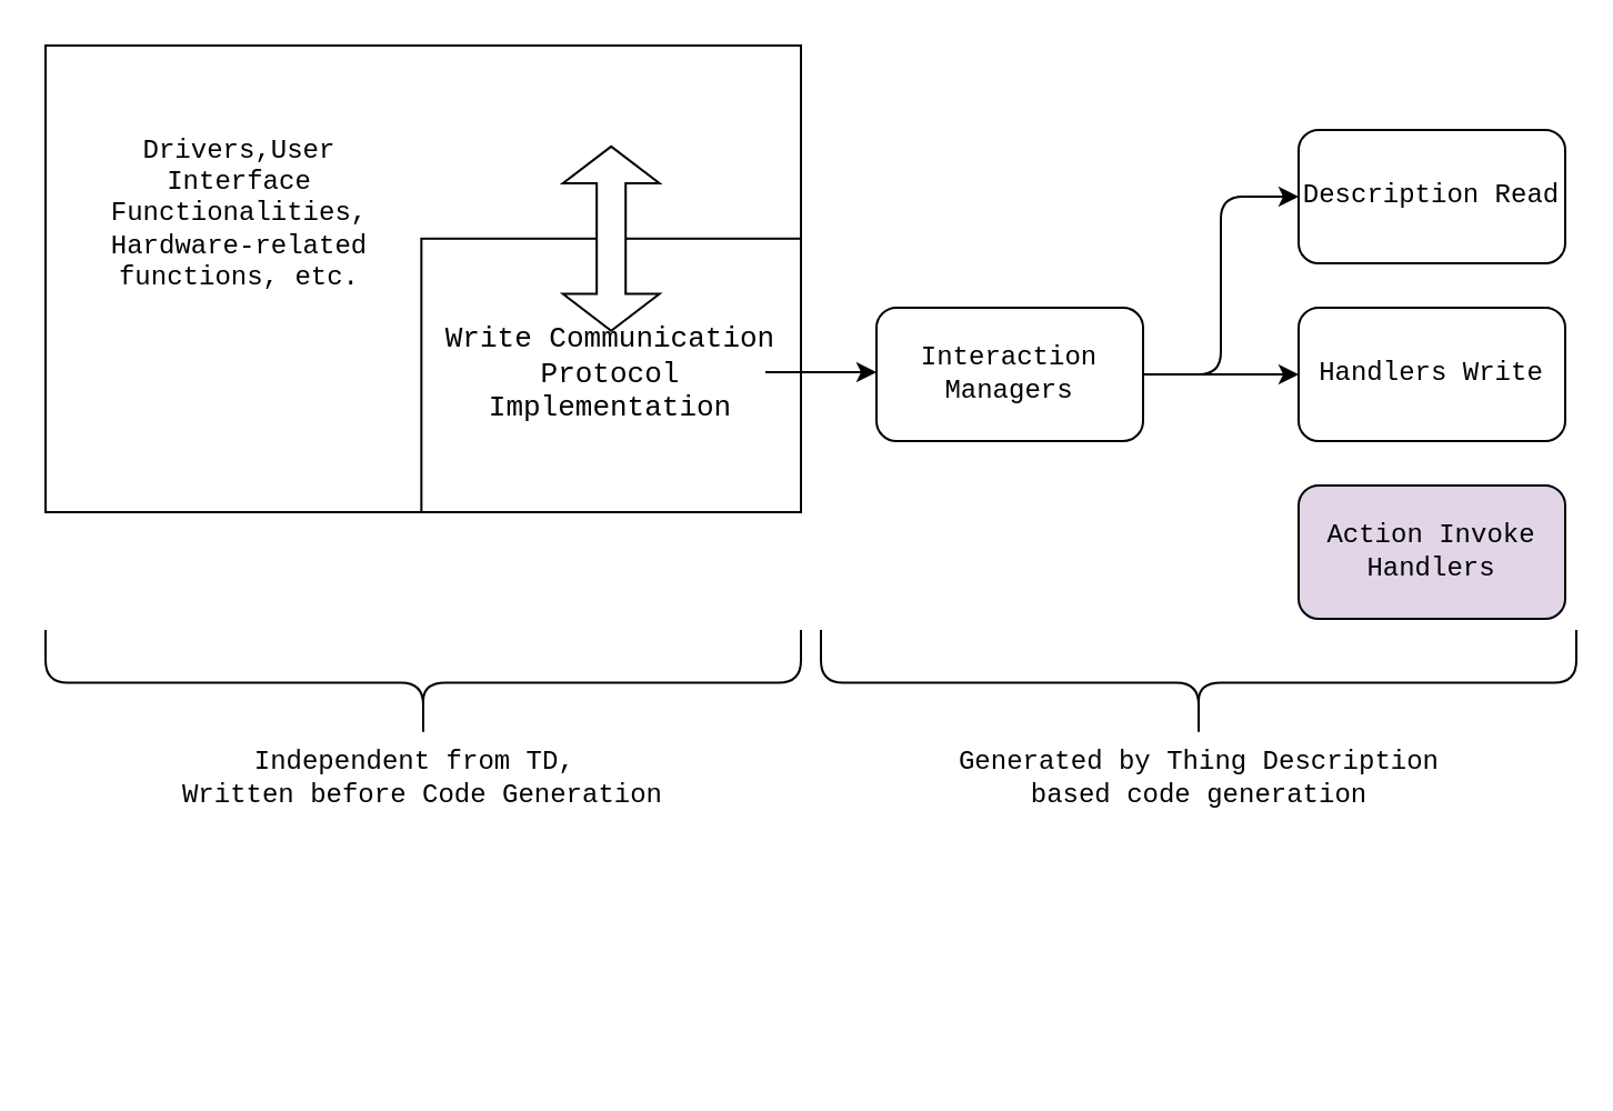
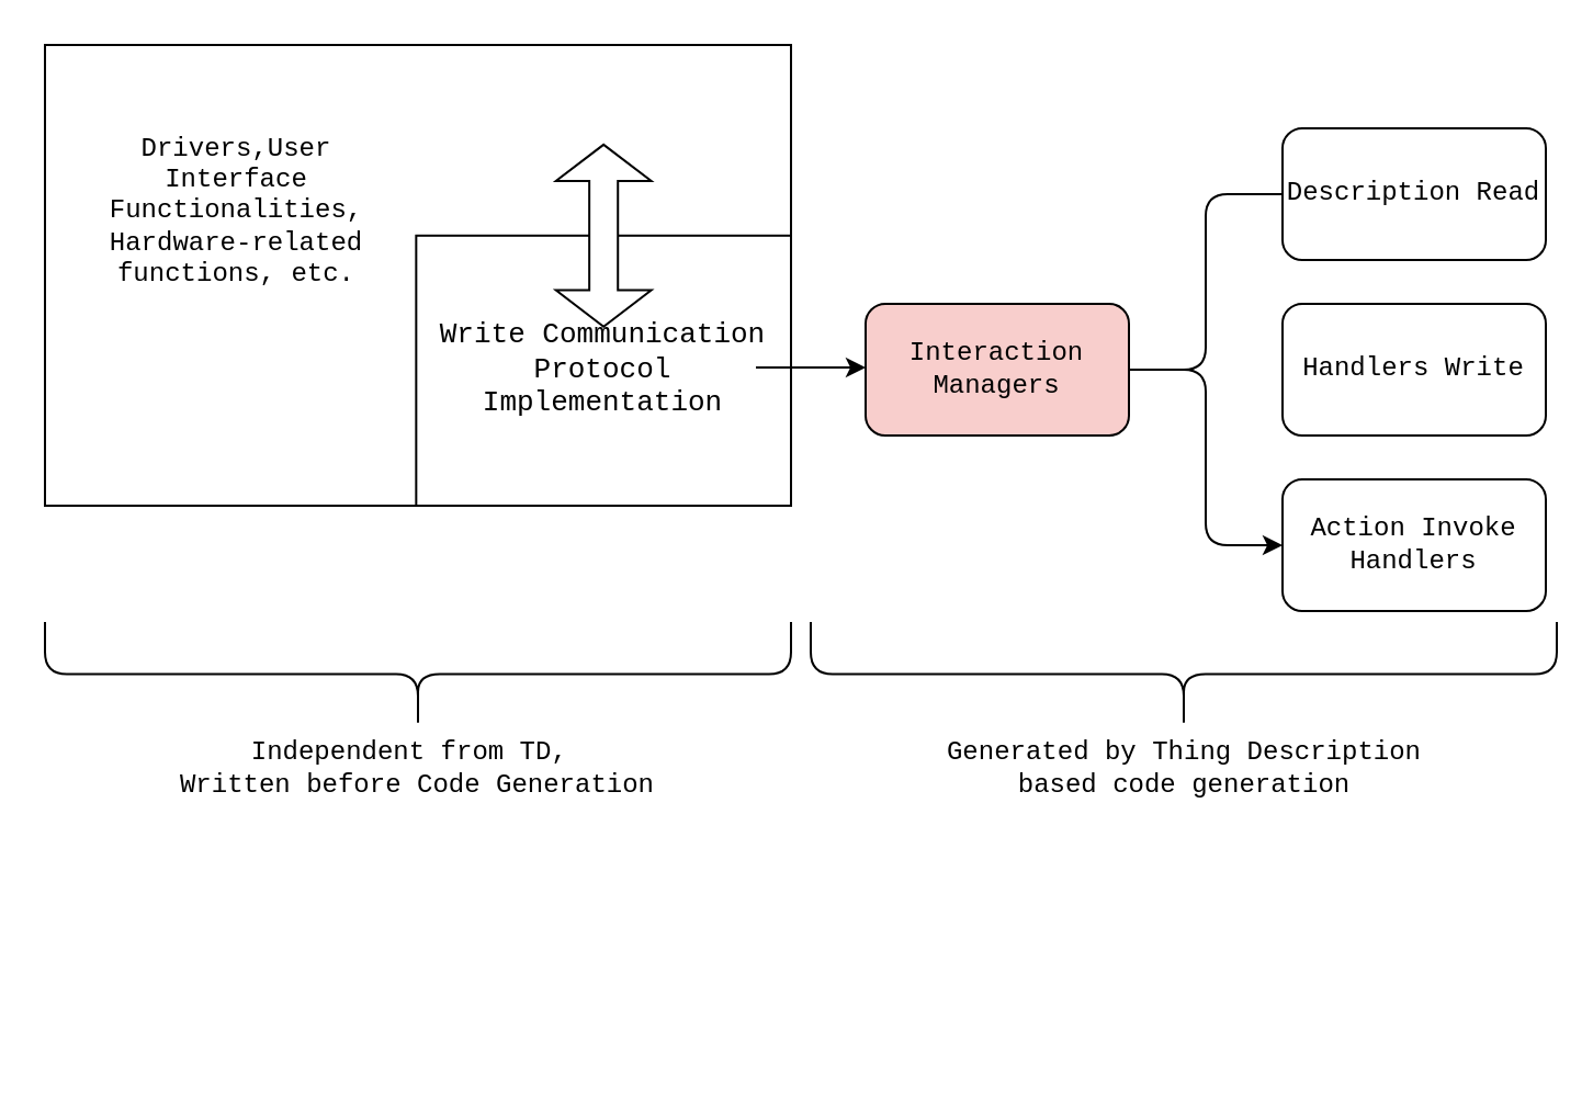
- <mxCell id="11" value="" style="edgeStyle=elbowEdgeStyle;elbow=horizontal;endArrow=classic;html=1;strokeColor=#000000;strokeWidth=1;fontFamily=Courier New;fontSize=12;fontColor=#000000;entryX=0;entryY=0.5;exitX=1;exitY=0.5;" edge="1" parent="1" source="7" target="10"><mxGeometry width="50" height="50" relative="1" as="geometry"><mxPoint x="544" y="138" as="sourcePoint" /><mxPoint x="594" y="88" as="targetPoint" /></mxGeometry></mxCell>
+ <mxCell id="11" value="" style="edgeStyle=elbowEdgeStyle;elbow=horizontal;endArrow=none;html=1;strokeColor=#000000;strokeWidth=1;fontFamily=Courier New;fontSize=12;fontColor=#000000;entryX=0;entryY=0.5;exitX=1;exitY=0.5;" edge="1" parent="1" source="7" target="10"><mxGeometry width="50" height="50" relative="1" as="geometry"><mxPoint x="544" y="138" as="sourcePoint" /><mxPoint x="594" y="88" as="targetPoint" /></mxGeometry></mxCell>
- <mxCell id="7" value="Interaction Managers" style="rounded=1;whiteSpace=wrap;html=1;strokeColor=#000000;strokeWidth=1;fillColor=#ffffff;fontFamily=Courier New;fontSize=12;fontColor=#000000;align=center;" vertex="1" parent="1"><mxGeometry x="394" y="138" width="120" height="60" as="geometry" /></mxCell>
+ <mxCell id="7" value="Interaction Managers" style="rounded=1;whiteSpace=wrap;html=1;strokeColor=#000000;strokeWidth=1;fillColor=#f8cecc;fontFamily=Courier New;fontSize=12;fontColor=#000000;align=center;" vertex="1" parent="1"><mxGeometry x="394" y="138" width="120" height="60" as="geometry" /></mxCell>
- <mxCell id="13" value="" style="endArrow=classic;html=1;strokeColor=#000000;strokeWidth=1;fontFamily=Courier New;fontSize=12;fontColor=#000000;entryX=0;entryY=0.5;exitX=1;exitY=0.5;" edge="1" parent="1" source="7" target="8"><mxGeometry width="50" height="50" relative="1" as="geometry"><mxPoint x="454" y="318" as="sourcePoint" /><mxPoint x="504" y="268" as="targetPoint" /></mxGeometry></mxCell>
+ <mxCell id="12" value="" style="edgeStyle=elbowEdgeStyle;elbow=horizontal;endArrow=classic;html=1;strokeColor=#000000;strokeWidth=1;fontFamily=Courier New;fontSize=12;fontColor=#000000;entryX=0;entryY=0.5;exitX=1;exitY=0.5;" edge="1" parent="1" source="7" target="9"><mxGeometry width="50" height="50" relative="1" as="geometry"><mxPoint x="594" y="288" as="sourcePoint" /><mxPoint x="644" y="238" as="targetPoint" /></mxGeometry></mxCell>
- <mxCell id="9" value="Action Invoke Handlers" style="rounded=1;whiteSpace=wrap;html=1;strokeColor=#000000;strokeWidth=1;fillColor=#e1d5e7;fontFamily=Courier New;fontSize=12;fontColor=#000000;align=center;" vertex="1" parent="1"><mxGeometry x="584" y="218" width="120" height="60" as="geometry" /></mxCell>
+ <mxCell id="9" value="Action Invoke Handlers" style="rounded=1;whiteSpace=wrap;html=1;strokeColor=#000000;strokeWidth=1;fillColor=#ffffff;fontFamily=Courier New;fontSize=12;fontColor=#000000;align=center;" vertex="1" parent="1"><mxGeometry x="584" y="218" width="120" height="60" as="geometry" /></mxCell>
